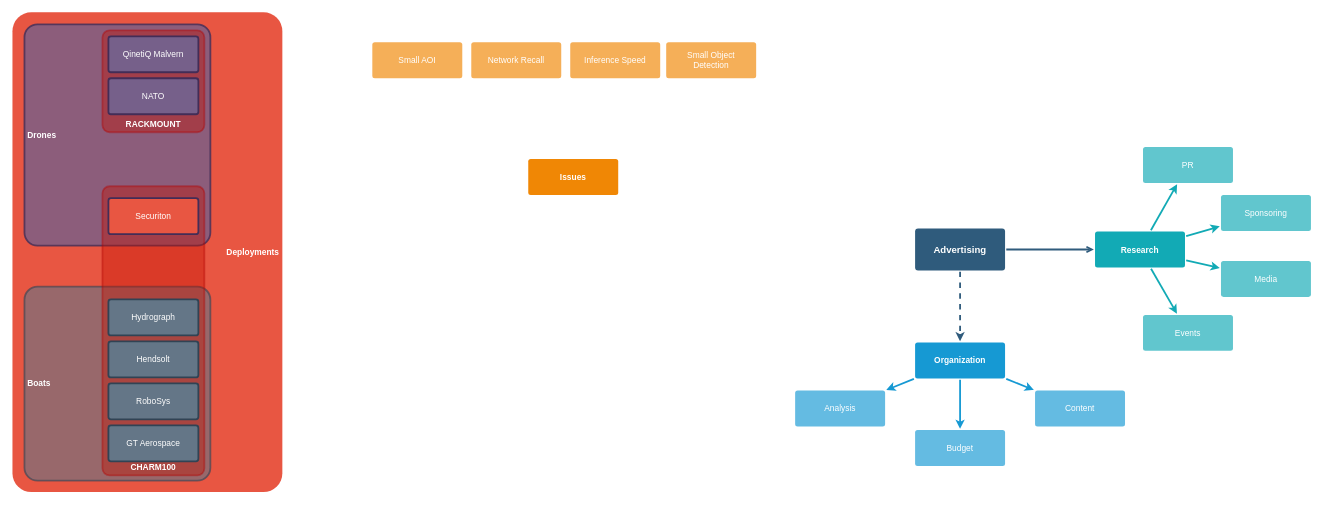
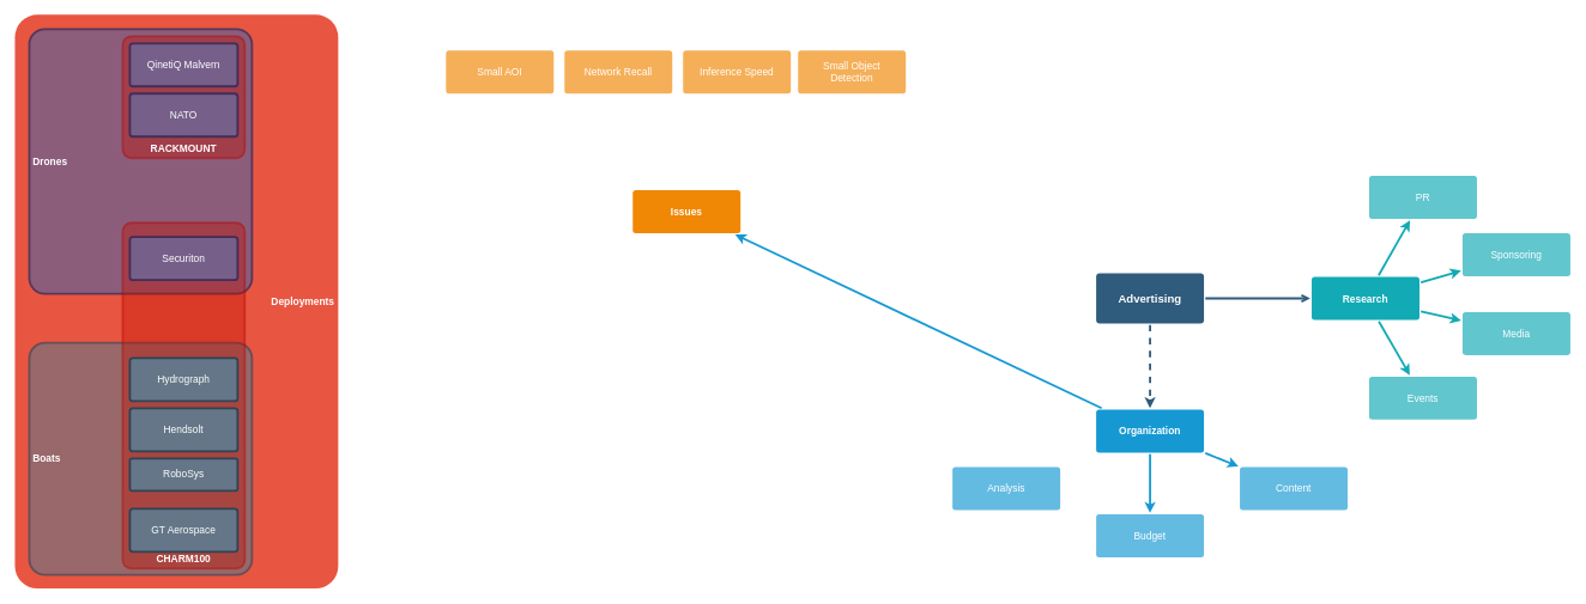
- <mxCell id="35" value="Securiton" style="rounded=1;whiteSpace=wrap;html=1;shadow=0;labelBackgroundColor=none;strokeColor=#432D57;strokeWidth=3;fillColor=#e85642;fontFamily=Helvetica;fontSize=14;fontColor=#ffffff;align=center;spacing=5;fontStyle=0;arcSize=7;perimeterSpacing=2;" vertex="1" parent="1"><mxGeometry x="180" y="330" width="150" height="60" as="geometry" /></mxCell>
+ <mxCell id="35" value="Securiton" style="rounded=1;whiteSpace=wrap;html=1;shadow=0;labelBackgroundColor=none;strokeColor=#432D57;strokeWidth=3;fillColor=#76608a;fontFamily=Helvetica;fontSize=14;fontColor=#ffffff;align=center;spacing=5;fontStyle=0;arcSize=7;perimeterSpacing=2;" vertex="1" parent="1"><mxGeometry x="180" y="330" width="150" height="60" as="geometry" /></mxCell>
- <mxCell id="6" value="" style="edgeStyle=none;rounded=0;jumpStyle=none;html=1;shadow=0;labelBackgroundColor=none;startArrow=none;startFill=0;endArrow=classic;endFill=1;jettySize=auto;orthogonalLoop=1;strokeColor=#1699D3;strokeWidth=3;fontFamily=Helvetica;fontSize=14;fontColor=#FFFFFF;spacing=5;" parent="1" source="9" target="12" edge="1"><mxGeometry relative="1" as="geometry" /></mxCell>
+ <mxCell id="6" value="" style="edgeStyle=none;rounded=0;jumpStyle=none;html=1;shadow=0;labelBackgroundColor=none;startArrow=none;startFill=0;endArrow=classic;endFill=1;jettySize=auto;orthogonalLoop=1;strokeColor=#1699D3;strokeWidth=3;fontFamily=Helvetica;fontSize=14;fontColor=#FFFFFF;spacing=5;" parent="1" source="9" target="13" edge="1"><mxGeometry relative="1" as="geometry" /></mxCell>
- <mxCell id="32" value="RoboSys" style="rounded=1;whiteSpace=wrap;html=1;shadow=0;labelBackgroundColor=none;strokeColor=#314354;strokeWidth=3;fillColor=#647687;fontFamily=Helvetica;fontSize=14;fontColor=#ffffff;align=center;spacing=5;fontStyle=0;arcSize=7;perimeterSpacing=2;" vertex="1" parent="1"><mxGeometry x="180" y="638.75" width="150" height="60" as="geometry" /></mxCell>
+ <mxCell id="32" value="RoboSys" style="rounded=1;whiteSpace=wrap;html=1;shadow=0;labelBackgroundColor=none;strokeColor=#314354;strokeWidth=3;fillColor=#647687;fontFamily=Helvetica;fontSize=14;fontColor=#ffffff;align=center;spacing=5;fontStyle=0;arcSize=7;perimeterSpacing=2;" vertex="1" parent="1"><mxGeometry x="180" y="638.75" width="150" height="45" as="geometry" /></mxCell>
